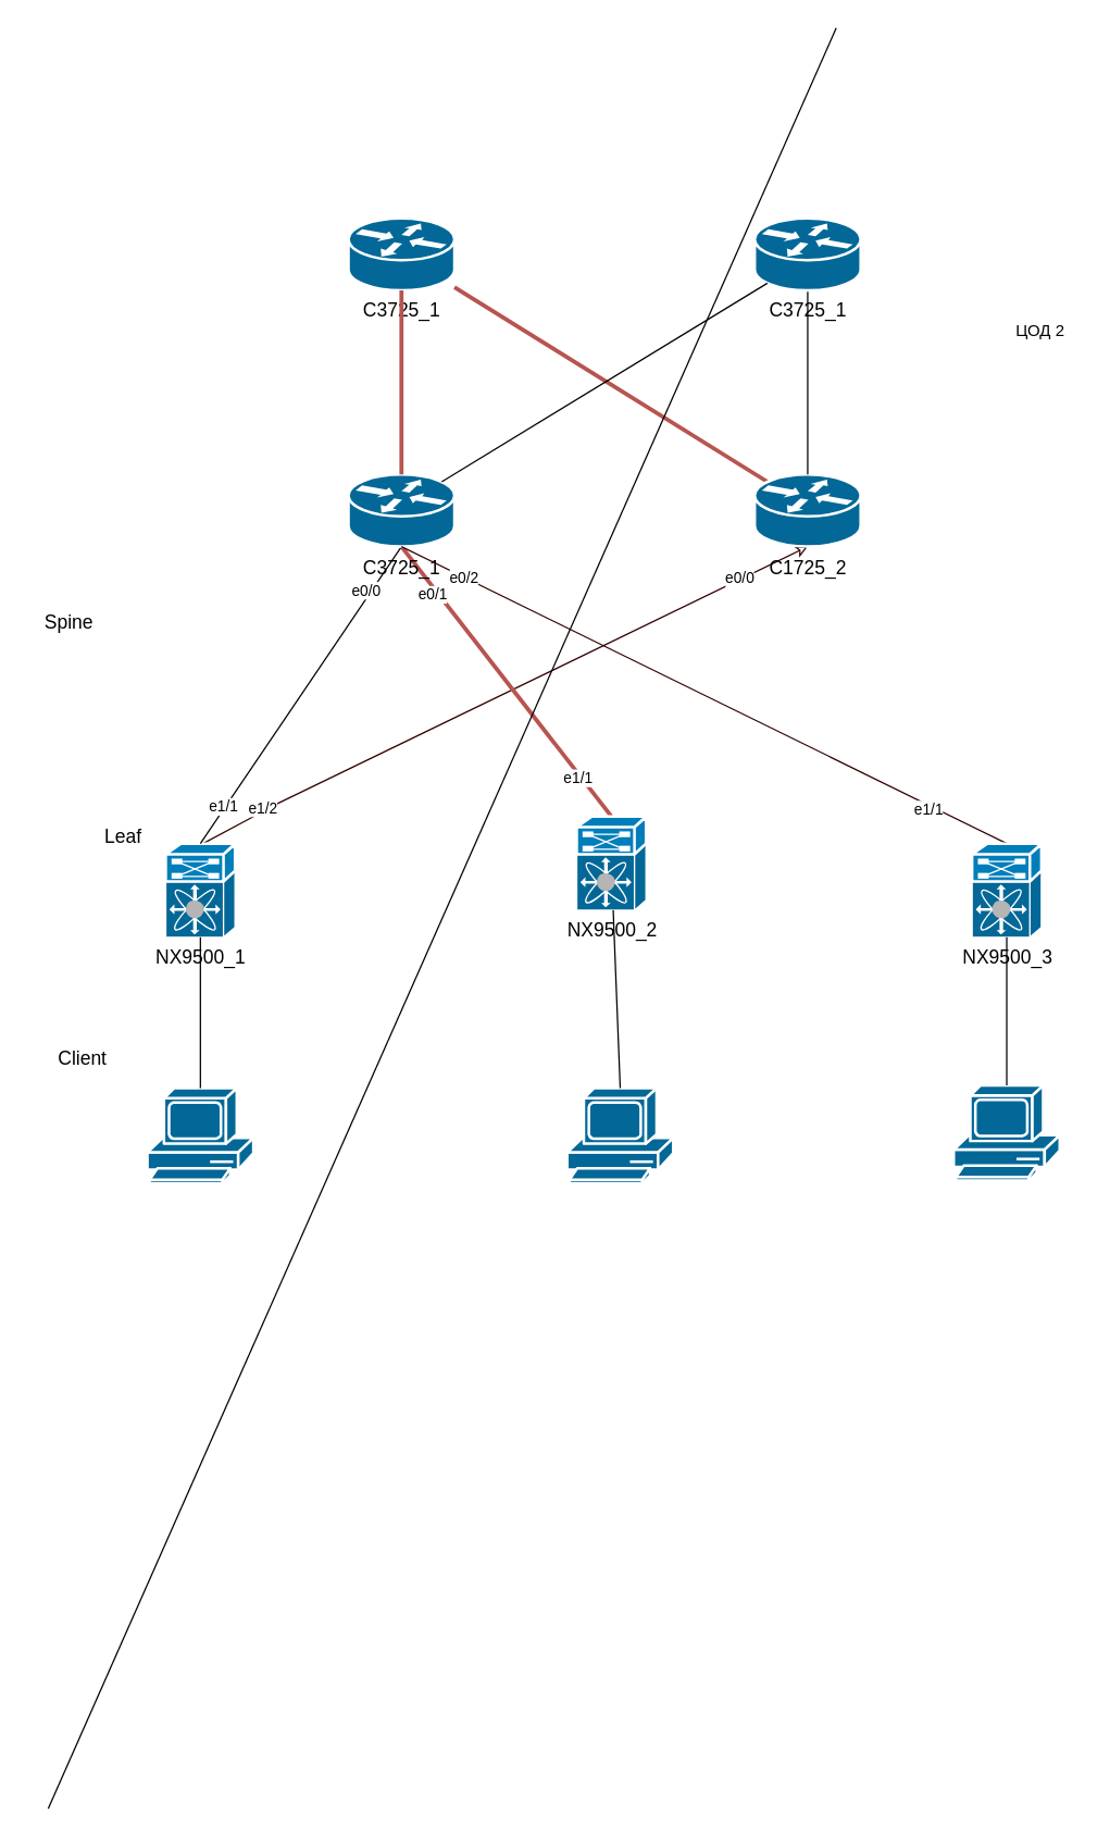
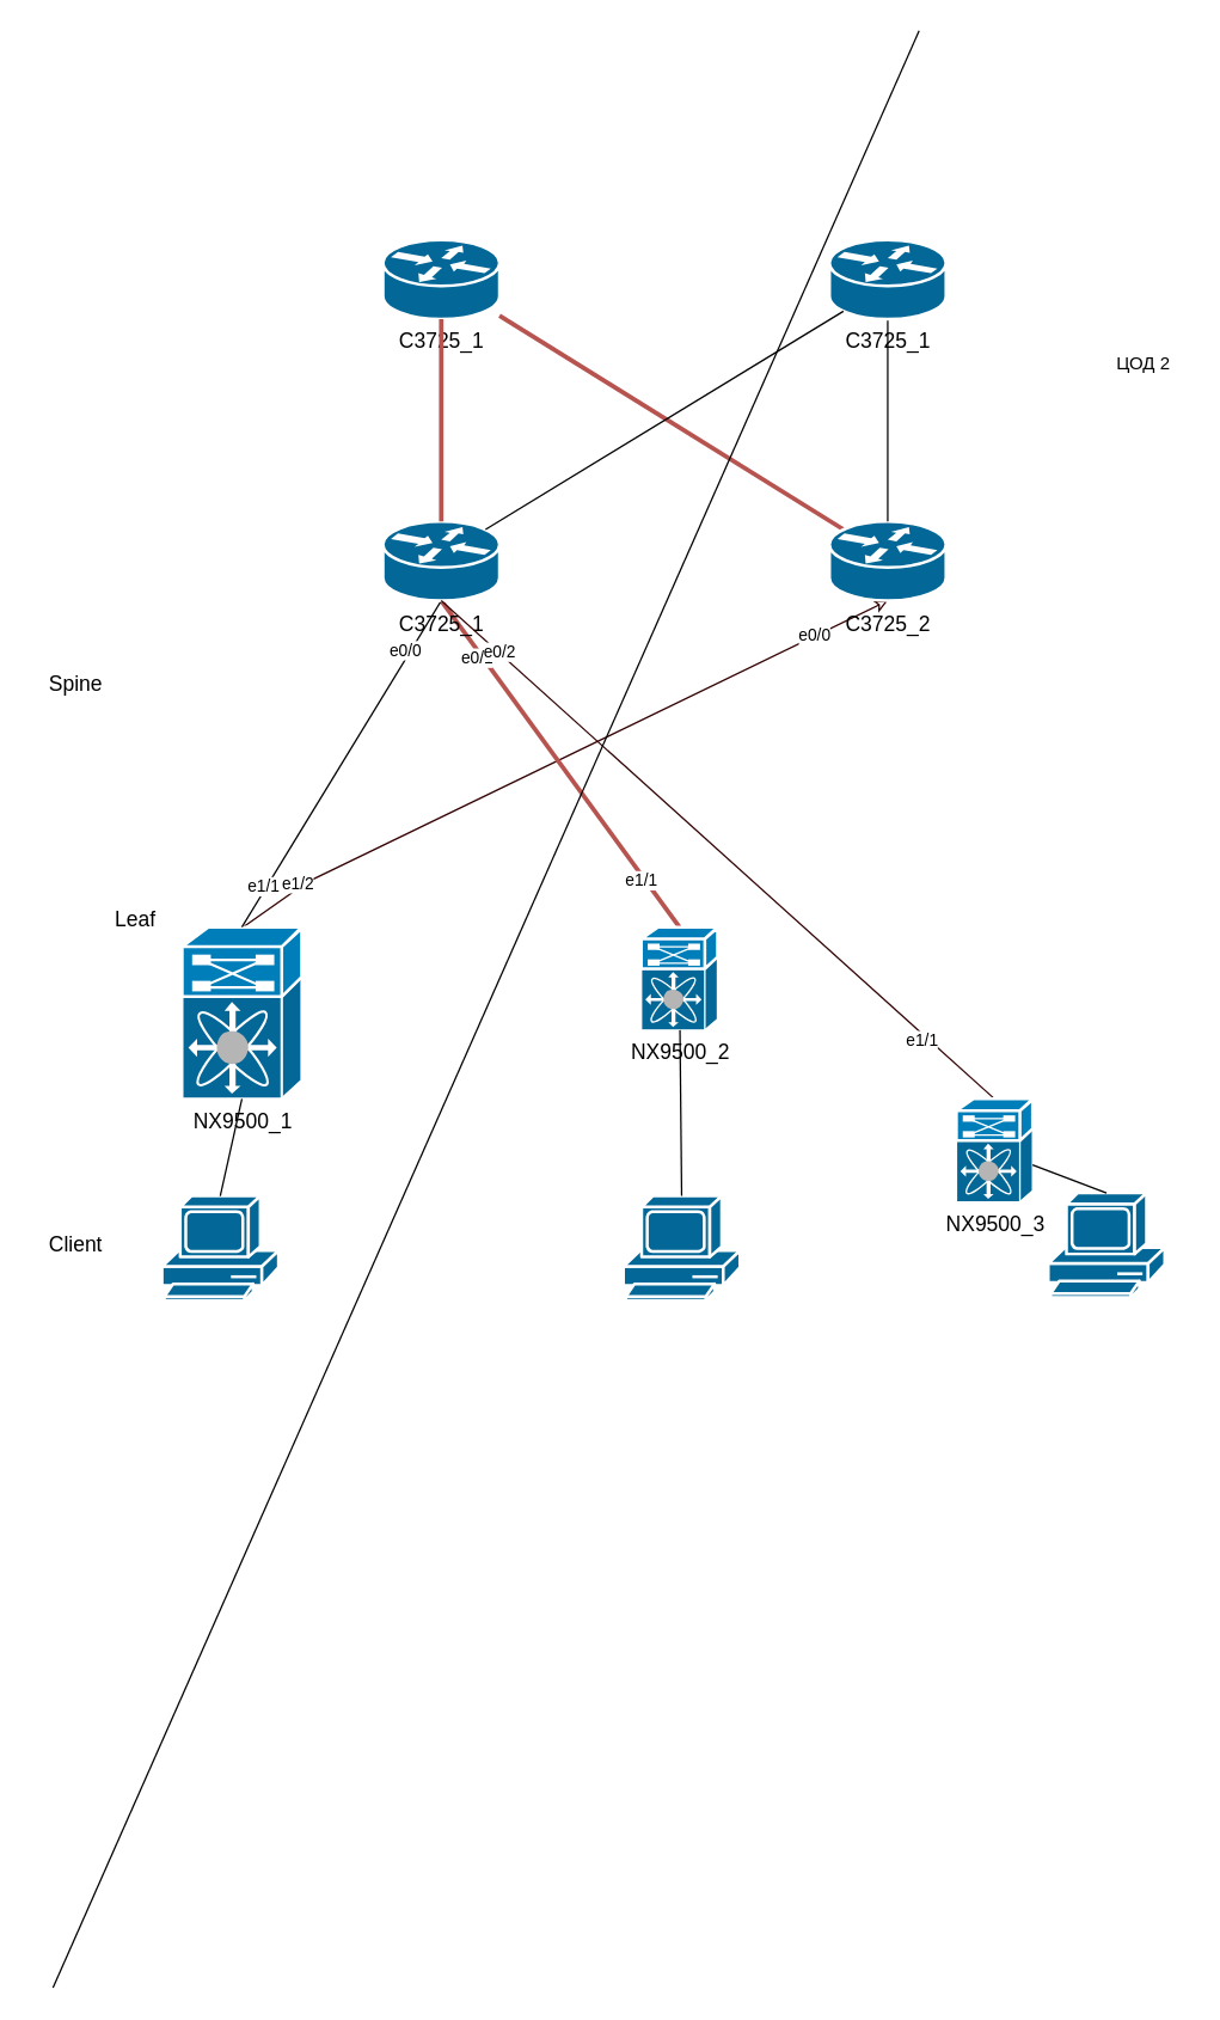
- <mxCell id="15" value="C1725_2" style="shape=mxgraph.cisco.routers.router;sketch=0;html=1;pointerEvents=1;fillColor=#036897;strokeColor=#ffffff;strokeWidth=2;verticalLabelPosition=bottom;verticalAlign=top;align=center;outlineConnect=0;fontSize=14;" parent="1" vertex="1"><mxGeometry x="555" y="348.5" width="78" height="53" as="geometry" /></mxCell>
+ <mxCell id="15" value="C3725_2" style="shape=mxgraph.cisco.routers.router;sketch=0;html=1;pointerEvents=1;fillColor=#036897;strokeColor=#ffffff;strokeWidth=2;verticalLabelPosition=bottom;verticalAlign=top;align=center;outlineConnect=0;fontSize=14;" parent="1" vertex="1"><mxGeometry x="555" y="348.5" width="78" height="53" as="geometry" /></mxCell>
- <mxCell id="9" value="NX9500_2" style="shape=mxgraph.cisco.misc.nexus_7000;html=1;pointerEvents=1;fillColor=#036897;strokeColor=#ffffff;strokeWidth=2;verticalLabelPosition=bottom;verticalAlign=top;align=center;outlineConnect=0;fontSize=14;" parent="1" vertex="1"><mxGeometry x="424" y="600" width="51" height="69" as="geometry" /></mxCell>
+ <mxCell id="9" value="NX9500_2" style="shape=mxgraph.cisco.misc.nexus_7000;html=1;pointerEvents=1;fillColor=#036897;strokeColor=#ffffff;strokeWidth=2;verticalLabelPosition=bottom;verticalAlign=top;align=center;outlineConnect=0;fontSize=14;" parent="1" vertex="1"><mxGeometry x="429" y="620" width="51" height="69" as="geometry" /></mxCell>
- <mxCell id="5" value="NX9500_1" style="shape=mxgraph.cisco.misc.nexus_7000;html=1;pointerEvents=1;fillColor=#036897;strokeColor=#ffffff;strokeWidth=2;verticalLabelPosition=bottom;verticalAlign=top;align=center;outlineConnect=0;fontSize=14;" parent="1" vertex="1"><mxGeometry x="121.5" y="620" width="51" height="69" as="geometry" /></mxCell>
+ <mxCell id="5" value="NX9500_1" style="shape=mxgraph.cisco.misc.nexus_7000;html=1;pointerEvents=1;fillColor=#036897;strokeColor=#ffffff;strokeWidth=2;verticalLabelPosition=bottom;verticalAlign=top;align=center;outlineConnect=0;fontSize=14;" parent="1" vertex="1"><mxGeometry x="121.5" y="620" width="80" height="115" as="geometry" /></mxCell>
- <mxCell id="19" value="NX9500_3" style="shape=mxgraph.cisco.misc.nexus_7000;html=1;pointerEvents=1;fillColor=#036897;strokeColor=#ffffff;strokeWidth=2;verticalLabelPosition=bottom;verticalAlign=top;align=center;outlineConnect=0;fontSize=14;" parent="1" vertex="1"><mxGeometry x="715" y="620" width="51" height="69" as="geometry" /></mxCell>
+ <mxCell id="19" value="NX9500_3" style="shape=mxgraph.cisco.misc.nexus_7000;html=1;pointerEvents=1;fillColor=#036897;strokeColor=#ffffff;strokeWidth=2;verticalLabelPosition=bottom;verticalAlign=top;align=center;outlineConnect=0;fontSize=14;" parent="1" vertex="1"><mxGeometry x="640" y="735" width="51" height="69" as="geometry" /></mxCell>
- <mxCell id="28" value="Client" style="text;html=1;align=center;verticalAlign=middle;resizable=0;points=[];autosize=1;strokeColor=none;fillColor=none;fontSize=14;" parent="1" vertex="1"><mxGeometry x="30" y="763" width="60" height="30" as="geometry" /></mxCell>
+ <mxCell id="28" value="Client" style="text;html=1;align=center;verticalAlign=middle;resizable=0;points=[];autosize=1;strokeColor=none;fillColor=none;fontSize=14;" parent="1" vertex="1"><mxGeometry x="20" y="818" width="60" height="30" as="geometry" /></mxCell>
